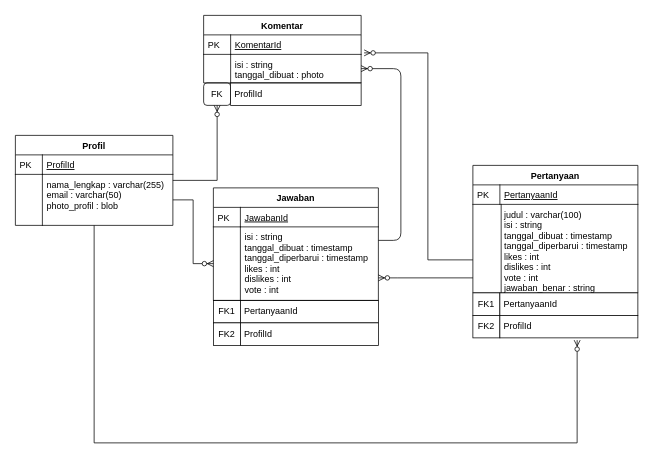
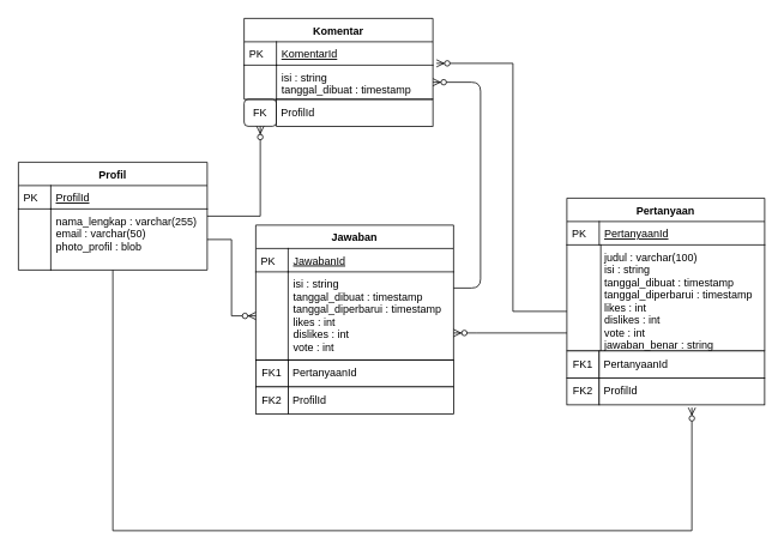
- <mxCell id="7" value="isi : string&#10;tanggal_dibuat : photo" style="shape=partialRectangle;top=0;left=0;right=0;bottom=0;align=left;verticalAlign=top;fillColor=none;spacingLeft=40;spacingRight=4;overflow=hidden;rotatable=0;points=[[0,0.5],[1,0.5]];portConstraint=eastwest;dropTarget=0;rounded=0;shadow=0;strokeWidth=1;" vertex="1" parent="4"><mxGeometry y="52" width="210" height="38" as="geometry" /></mxCell>
+ <mxCell id="7" value="isi : string&#10;tanggal_dibuat : timestamp" style="shape=partialRectangle;top=0;left=0;right=0;bottom=0;align=left;verticalAlign=top;fillColor=none;spacingLeft=40;spacingRight=4;overflow=hidden;rotatable=0;points=[[0,0.5],[1,0.5]];portConstraint=eastwest;dropTarget=0;rounded=0;shadow=0;strokeWidth=1;" vertex="1" parent="4"><mxGeometry y="52" width="210" height="38" as="geometry" /></mxCell>
